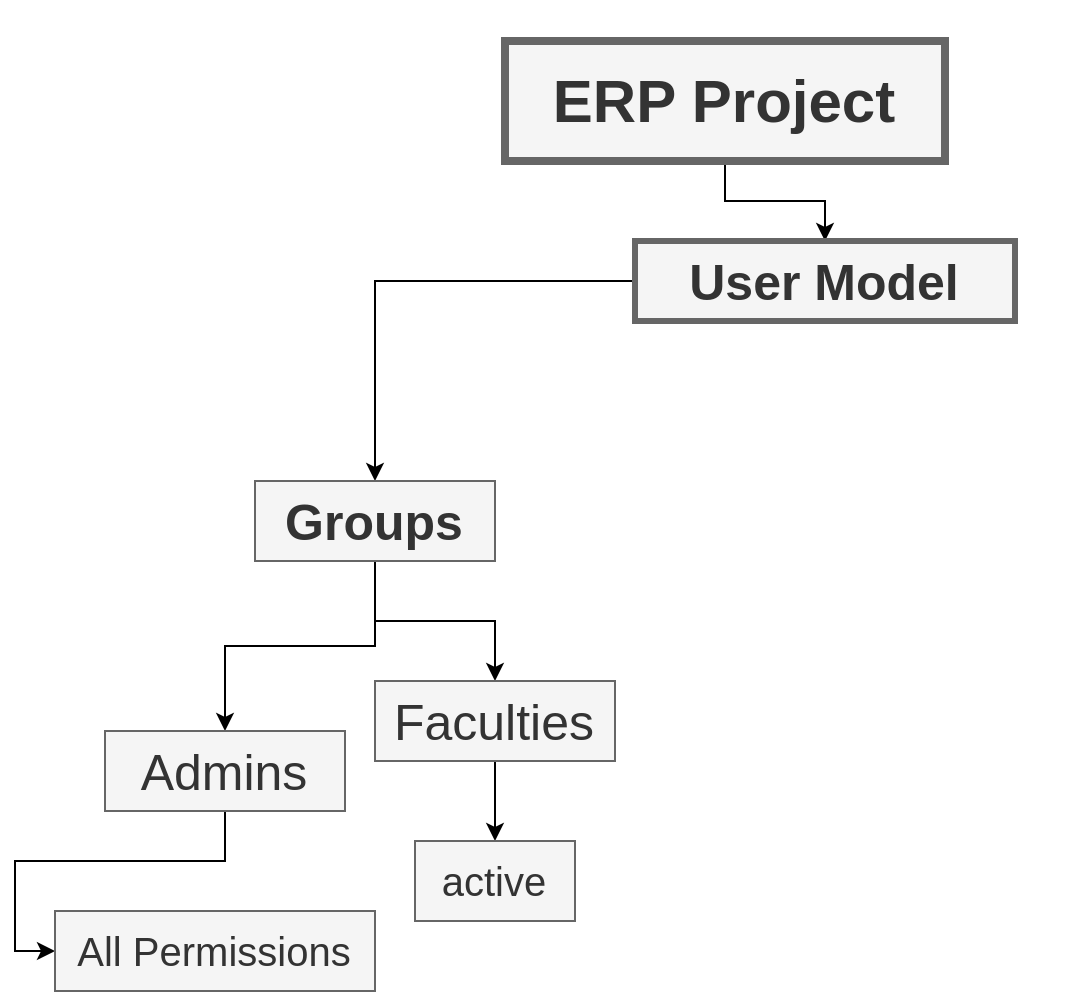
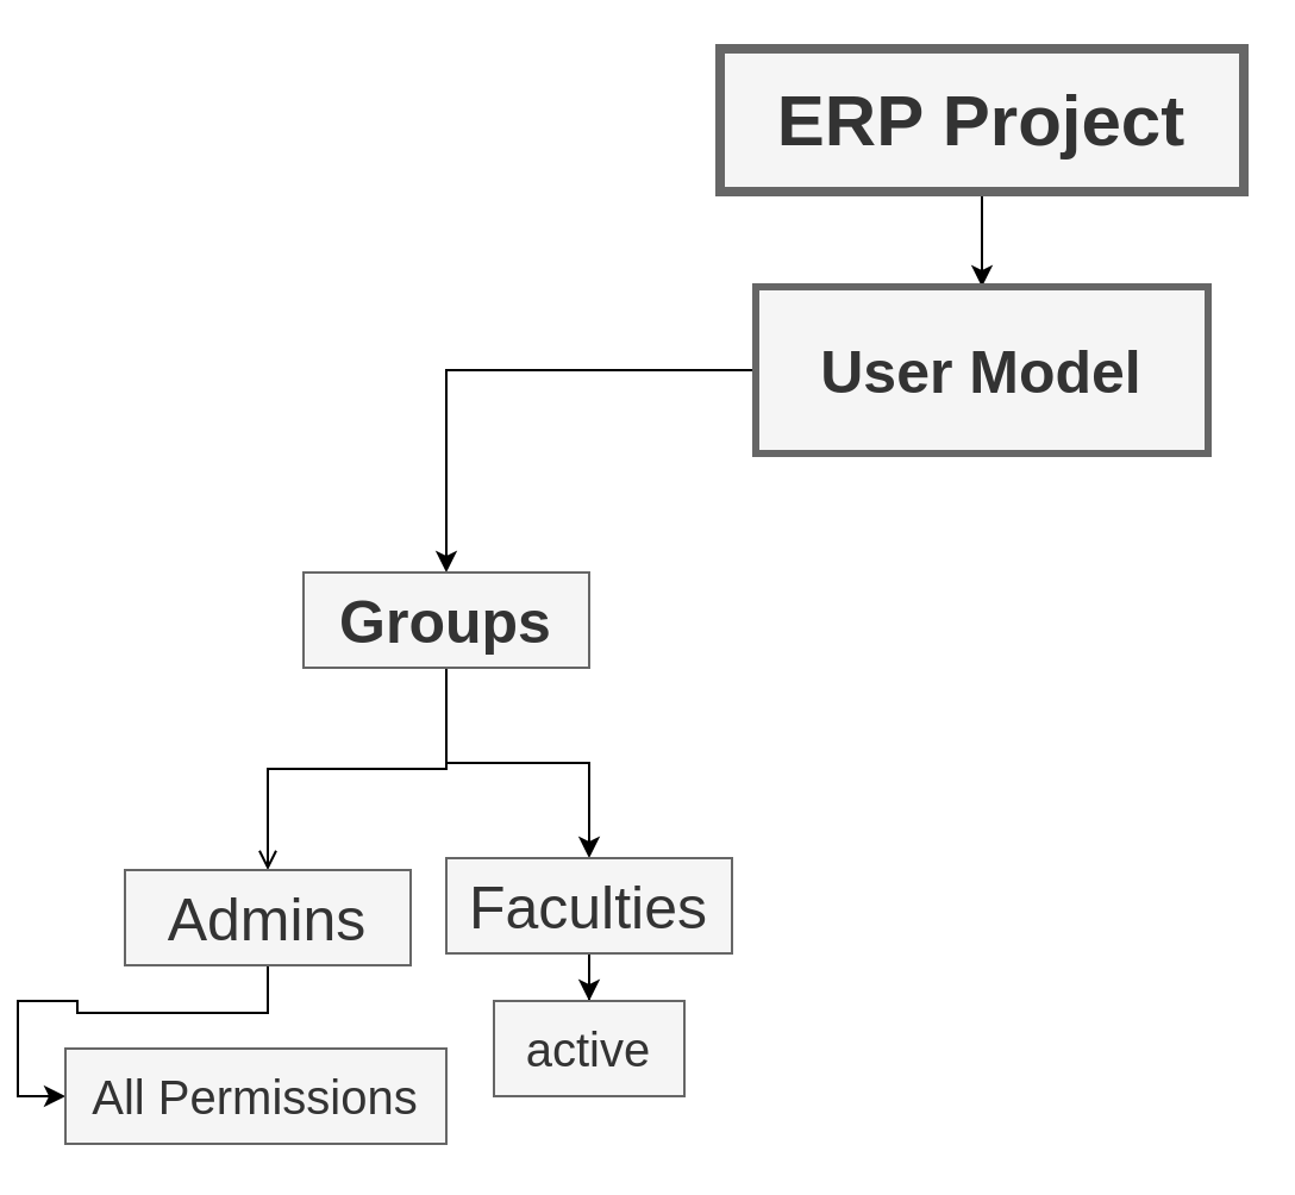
- <mxCell id="3" value="&lt;font style=&quot;font-size: 30px&quot;&gt;&lt;b&gt;ERP Project&lt;br&gt;&lt;/b&gt;&lt;/font&gt;" style="text;html=1;align=center;verticalAlign=middle;whiteSpace=wrap;rounded=0;fillColor=#f5f5f5;strokeColor=#666666;fontColor=#333333;strokeWidth=4;" parent="1" vertex="1"><mxGeometry x="245" y="20" width="220" height="60" as="geometry" /></mxCell>
+ <mxCell id="3" value="&lt;font style=&quot;font-size: 30px&quot;&gt;&lt;b&gt;ERP Project&lt;br&gt;&lt;/b&gt;&lt;/font&gt;" style="text;html=1;align=center;verticalAlign=middle;whiteSpace=wrap;rounded=0;fillColor=#f5f5f5;strokeColor=#666666;fontColor=#333333;strokeWidth=4;" parent="1" vertex="1"><mxGeometry x="295" y="20" width="220" height="60" as="geometry" /></mxCell>
- <mxCell id="5" value="&lt;b&gt;&lt;font style=&quot;font-size: 25px&quot;&gt;User Model&lt;br&gt;&lt;/font&gt;&lt;/b&gt;" style="text;html=1;align=center;verticalAlign=middle;whiteSpace=wrap;rounded=0;strokeWidth=3;fillColor=#f5f5f5;strokeColor=#666666;fontColor=#333333;" parent="1" vertex="1"><mxGeometry x="310" y="120" width="190" height="40" as="geometry" /></mxCell>
+ <mxCell id="5" value="&lt;b&gt;&lt;font style=&quot;font-size: 25px&quot;&gt;User Model&lt;br&gt;&lt;/font&gt;&lt;/b&gt;" style="text;html=1;align=center;verticalAlign=middle;whiteSpace=wrap;rounded=0;strokeWidth=3;fillColor=#f5f5f5;strokeColor=#666666;fontColor=#333333;" parent="1" vertex="1"><mxGeometry x="310" y="120" width="190" height="70" as="geometry" /></mxCell>
- <mxCell id="6" style="edgeStyle=orthogonalEdgeStyle;rounded=0;orthogonalLoop=1;jettySize=auto;html=1;entryX=0.5;entryY=0;entryDx=0;entryDy=0;" parent="1" source="8" target="10" edge="1"><mxGeometry relative="1" as="geometry" /></mxCell>
+ <mxCell id="6" style="edgeStyle=orthogonalEdgeStyle;rounded=0;orthogonalLoop=1;jettySize=auto;html=1;entryX=0.5;entryY=0;entryDx=0;entryDy=0;endArrow=open;" parent="1" source="8" target="10" edge="1"><mxGeometry relative="1" as="geometry" /></mxCell>
- <mxCell id="12" value="&lt;font style=&quot;font-size: 25px&quot;&gt;Faculties&lt;/font&gt;" style="text;html=1;fillColor=#f5f5f5;align=center;verticalAlign=middle;whiteSpace=wrap;rounded=0;strokeColor=#666666;strokeWidth=1;fontColor=#333333;" parent="1" vertex="1"><mxGeometry x="180" y="340" width="120" height="40" as="geometry" /></mxCell>
+ <mxCell id="12" value="&lt;font style=&quot;font-size: 25px&quot;&gt;Faculties&lt;/font&gt;" style="text;html=1;fillColor=#f5f5f5;align=center;verticalAlign=middle;whiteSpace=wrap;rounded=0;strokeColor=#666666;strokeWidth=1;fontColor=#333333;" parent="1" vertex="1"><mxGeometry x="180" y="360" width="120" height="40" as="geometry" /></mxCell>
- <mxCell id="13" value="&lt;font style=&quot;font-size: 20px&quot;&gt;All Permissions&lt;/font&gt;" style="text;html=1;align=center;verticalAlign=middle;whiteSpace=wrap;rounded=0;strokeWidth=1;fillColor=#f5f5f5;strokeColor=#666666;fontColor=#333333;" parent="1" vertex="1"><mxGeometry x="20" y="455" width="160" height="40" as="geometry" /></mxCell>
+ <mxCell id="13" value="&lt;font style=&quot;font-size: 20px&quot;&gt;All Permissions&lt;/font&gt;" style="text;html=1;align=center;verticalAlign=middle;whiteSpace=wrap;rounded=0;strokeWidth=1;fillColor=#f5f5f5;strokeColor=#666666;fontColor=#333333;" parent="1" vertex="1"><mxGeometry x="20" y="440" width="160" height="40" as="geometry" /></mxCell>
